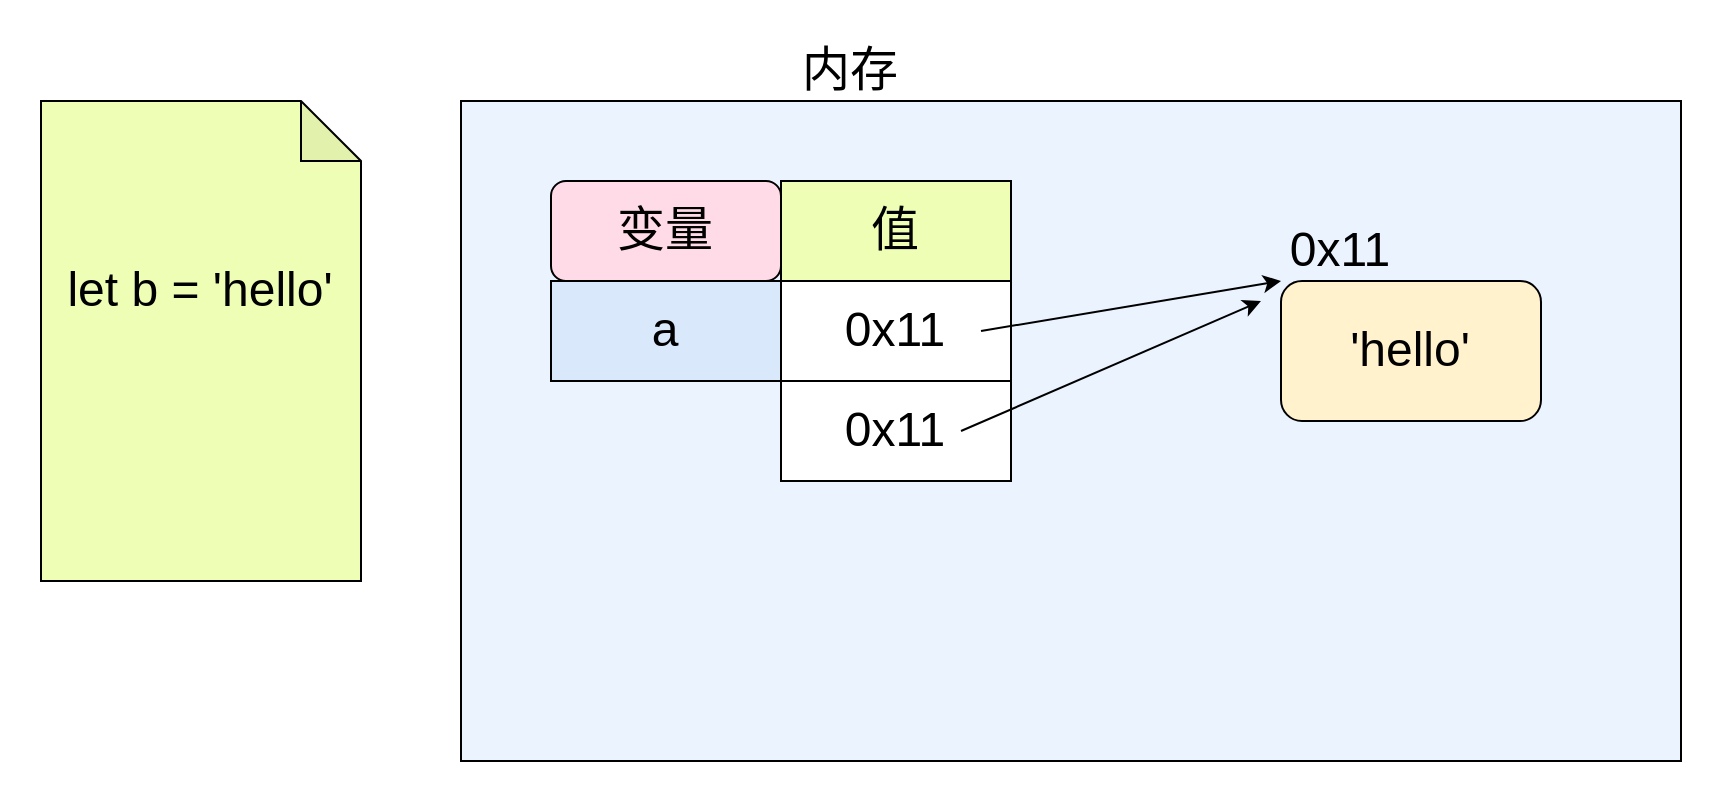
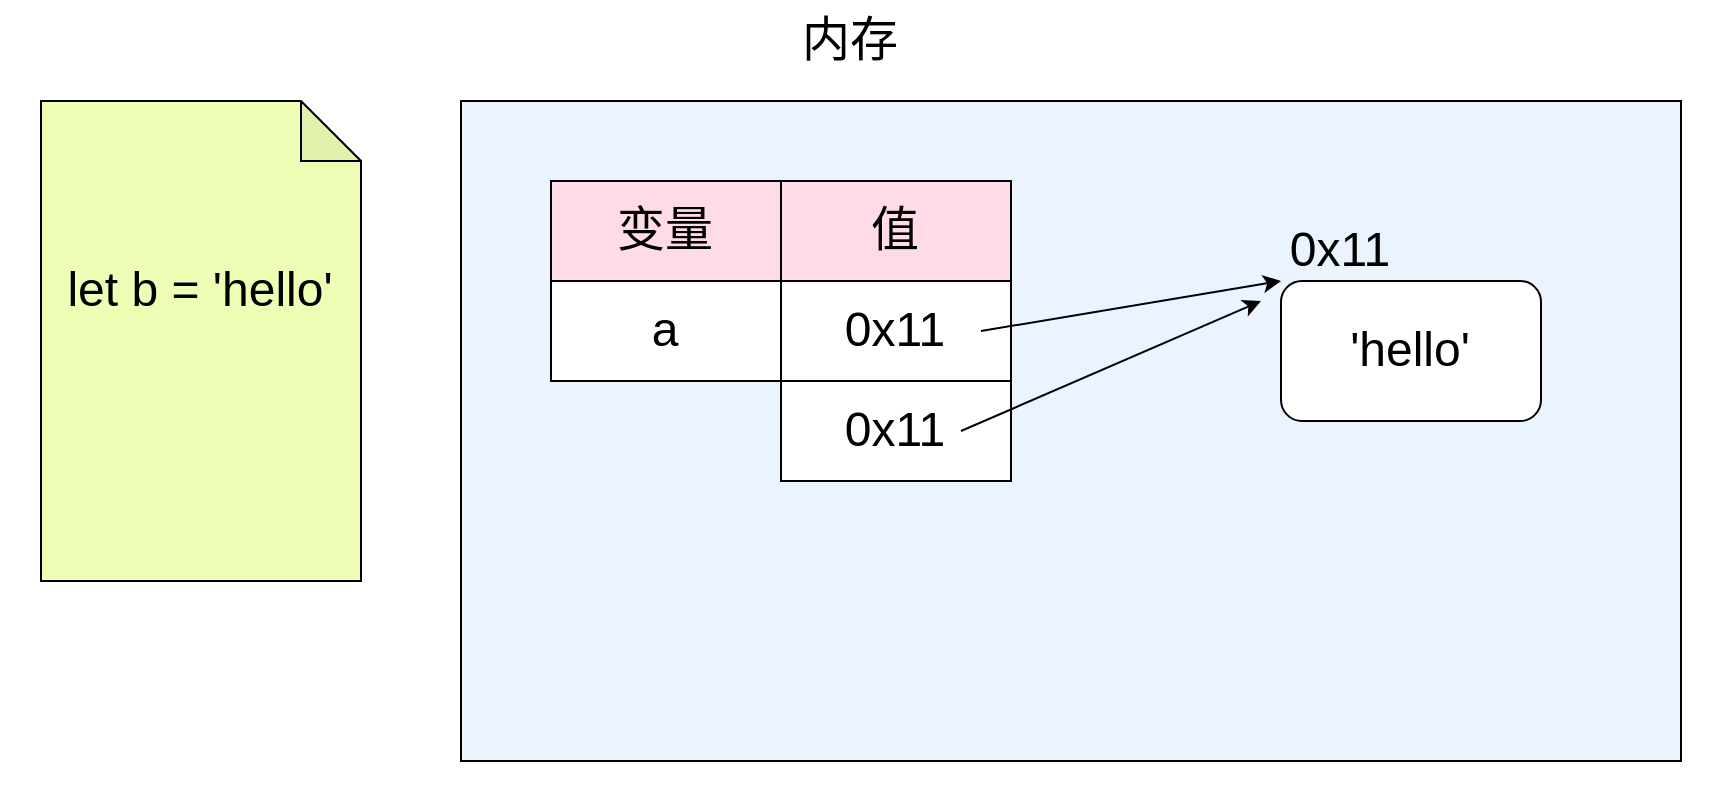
- <mxCell id="3" value="&lt;font style=&quot;font-size: 24px;&quot;&gt;内存&lt;/font&gt;" style="text;html=1;strokeColor=none;fillColor=none;align=center;verticalAlign=middle;whiteSpace=wrap;rounded=0;" vertex="1" parent="1"><mxGeometry x="395" y="20" width="60" height="30" as="geometry" /></mxCell>
+ <mxCell id="3" value="&lt;font style=&quot;font-size: 24px;&quot;&gt;内存&lt;/font&gt;" style="text;html=1;strokeColor=none;fillColor=none;align=center;verticalAlign=middle;whiteSpace=wrap;rounded=0;" vertex="1" parent="1"><mxGeometry x="395" y="5" width="60" height="30" as="geometry" /></mxCell>
- <mxCell id="5" value="变量" style="whiteSpace=wrap;html=1;fontSize=24;fillColor=#FFDBE7;rounded=1;" vertex="1" parent="1"><mxGeometry x="275" y="90" width="115" height="50" as="geometry" /></mxCell>
+ <mxCell id="5" value="变量" style="rounded=0;whiteSpace=wrap;html=1;fontSize=24;fillColor=#FFDBE7;" vertex="1" parent="1"><mxGeometry x="275" y="90" width="115" height="50" as="geometry" /></mxCell>
- <mxCell id="6" value="值" style="rounded=0;whiteSpace=wrap;html=1;fontSize=24;fillColor=#eeffb5;" vertex="1" parent="1"><mxGeometry x="390" y="90" width="115" height="50" as="geometry" /></mxCell>
+ <mxCell id="6" value="值" style="rounded=0;whiteSpace=wrap;html=1;fontSize=24;fillColor=#FFDBE7;" vertex="1" parent="1"><mxGeometry x="390" y="90" width="115" height="50" as="geometry" /></mxCell>
- <mxCell id="7" value="a" style="rounded=0;whiteSpace=wrap;html=1;fontSize=24;fillColor=#dae8fc;" vertex="1" parent="1"><mxGeometry x="275" y="140" width="115" height="50" as="geometry" /></mxCell>
+ <mxCell id="7" value="a" style="rounded=0;whiteSpace=wrap;html=1;fontSize=24;" vertex="1" parent="1"><mxGeometry x="275" y="140" width="115" height="50" as="geometry" /></mxCell>
- <mxCell id="10" value="'hello'" style="rounded=1;whiteSpace=wrap;html=1;fontSize=24;fillColor=#fff2cc;" vertex="1" parent="1"><mxGeometry x="640" y="140" width="130" height="70" as="geometry" /></mxCell>
+ <mxCell id="10" value="'hello'" style="rounded=1;whiteSpace=wrap;html=1;fontSize=24;" vertex="1" parent="1"><mxGeometry x="640" y="140" width="130" height="70" as="geometry" /></mxCell>
